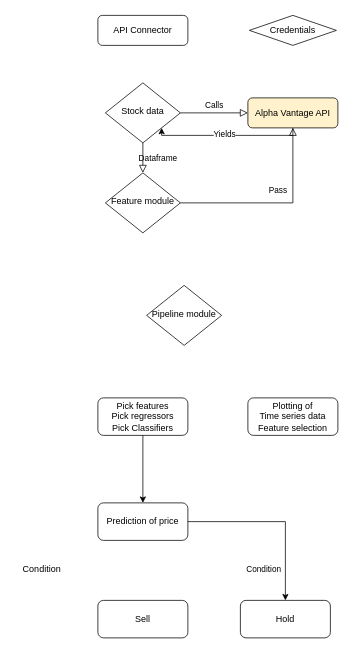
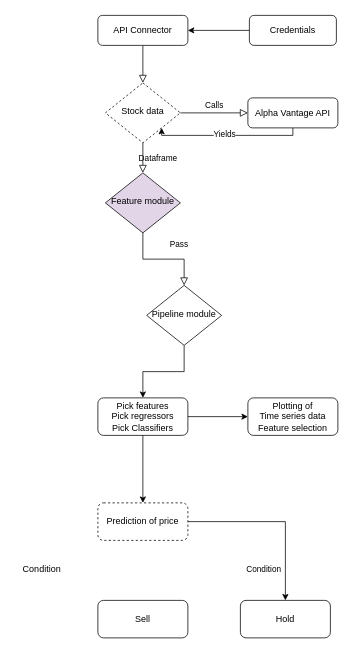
+ <mxCell id="12" value="" style="edgeStyle=orthogonalEdgeStyle;rounded=0;orthogonalLoop=1;jettySize=auto;html=1;" edge="1" parent="1" source="13" target="3"><mxGeometry relative="1" as="geometry" /></mxCell>
- <mxCell id="13" value="Credentials" style="rhombus;whiteSpace=wrap;html=1;fillColor=none;" vertex="1" parent="1"><mxGeometry x="332" y="20" width="116" height="40" as="geometry" /></mxCell>
+ <mxCell id="13" value="Credentials" style="rounded=1;whiteSpace=wrap;html=1;fillColor=none;" vertex="1" parent="1"><mxGeometry x="332" y="20" width="116" height="40" as="geometry" /></mxCell>
+ <mxCell id="2" value="" style="rounded=0;html=1;jettySize=auto;orthogonalLoop=1;fontSize=11;endArrow=block;endFill=0;endSize=8;strokeWidth=1;shadow=0;labelBackgroundColor=none;edgeStyle=orthogonalEdgeStyle;" parent="1" source="3" target="6" edge="1"><mxGeometry relative="1" as="geometry" /></mxCell>
- <mxCell id="6" value="Stock data" style="rhombus;whiteSpace=wrap;html=1;shadow=0;fontFamily=Helvetica;fontSize=12;align=center;strokeWidth=1;spacing=6;spacingTop=-4;" parent="1" vertex="1"><mxGeometry x="140" y="110" width="100" height="80" as="geometry" /></mxCell>
+ <mxCell id="6" value="Stock data" style="rhombus;whiteSpace=wrap;html=1;shadow=0;fontFamily=Helvetica;fontSize=12;align=center;strokeWidth=1;spacing=6;spacingTop=-4;dashed=1;" parent="1" vertex="1"><mxGeometry x="140" y="110" width="100" height="80" as="geometry" /></mxCell>
- <mxCell id="9" value="Alpha Vantage API" style="rounded=1;whiteSpace=wrap;html=1;fontSize=12;glass=0;strokeWidth=1;shadow=0;fillColor=#fff2cc;" parent="1" vertex="1"><mxGeometry x="330" y="130" width="120" height="40" as="geometry" /></mxCell>
+ <mxCell id="9" value="Alpha Vantage API" style="rounded=1;whiteSpace=wrap;html=1;fontSize=12;glass=0;strokeWidth=1;shadow=0;" parent="1" vertex="1"><mxGeometry x="330" y="130" width="120" height="40" as="geometry" /></mxCell>
- <mxCell id="11" value="Feature module" style="rhombus;whiteSpace=wrap;html=1;shadow=0;fontFamily=Helvetica;fontSize=12;align=center;strokeWidth=1;spacing=6;spacingTop=-4;" parent="1" vertex="1"><mxGeometry x="140" y="230" width="100" height="80" as="geometry" /></mxCell>
+ <mxCell id="11" value="Feature module" style="rhombus;whiteSpace=wrap;html=1;shadow=0;fontFamily=Helvetica;fontSize=12;align=center;strokeWidth=1;spacing=6;spacingTop=-4;fillColor=#e1d5e7;" parent="1" vertex="1"><mxGeometry x="140" y="230" width="100" height="80" as="geometry" /></mxCell>
- <mxCell id="10" value="Pass" style="rounded=0;html=1;jettySize=auto;orthogonalLoop=1;fontSize=11;endArrow=block;endFill=0;endSize=8;strokeWidth=1;shadow=0;labelBackgroundColor=none;edgeStyle=orthogonalEdgeStyle;" parent="1" source="11" target="9" edge="1"><mxGeometry x="0.333" y="20" relative="1" as="geometry"><mxPoint as="offset" /><mxPoint x="90" y="370" as="targetPoint" /></mxGeometry></mxCell>
+ <mxCell id="10" value="Pass" style="rounded=0;html=1;jettySize=auto;orthogonalLoop=1;fontSize=11;endArrow=block;endFill=0;endSize=8;strokeWidth=1;shadow=0;labelBackgroundColor=none;edgeStyle=orthogonalEdgeStyle;entryX=0.5;entryY=0;entryDx=0;entryDy=0;" parent="1" source="11" target="15" edge="1"><mxGeometry x="0.333" y="20" relative="1" as="geometry"><mxPoint as="offset" /><mxPoint x="90" y="370" as="targetPoint" /></mxGeometry></mxCell>
+ <mxCell id="14" value="" style="edgeStyle=orthogonalEdgeStyle;rounded=0;orthogonalLoop=1;jettySize=auto;html=1;entryX=0.5;entryY=0;entryDx=0;entryDy=0;" edge="1" parent="1" source="15" target="18"><mxGeometry relative="1" as="geometry"><mxPoint x="90" y="540" as="targetPoint" /></mxGeometry></mxCell>
+ <mxCell id="16" value="" style="edgeStyle=orthogonalEdgeStyle;rounded=0;orthogonalLoop=1;jettySize=auto;html=1;" edge="1" parent="1" source="18" target="24"><mxGeometry relative="1" as="geometry" /></mxCell>
- <mxCell id="21" value="Prediction of price" style="rounded=1;whiteSpace=wrap;html=1;fillColor=none;" vertex="1" parent="1"><mxGeometry x="130" y="670" width="120" height="50" as="geometry" /></mxCell>
+ <mxCell id="21" value="Prediction of price" style="rounded=1;whiteSpace=wrap;html=1;fillColor=none;dashed=1;" vertex="1" parent="1"><mxGeometry x="130" y="670" width="120" height="50" as="geometry" /></mxCell>
